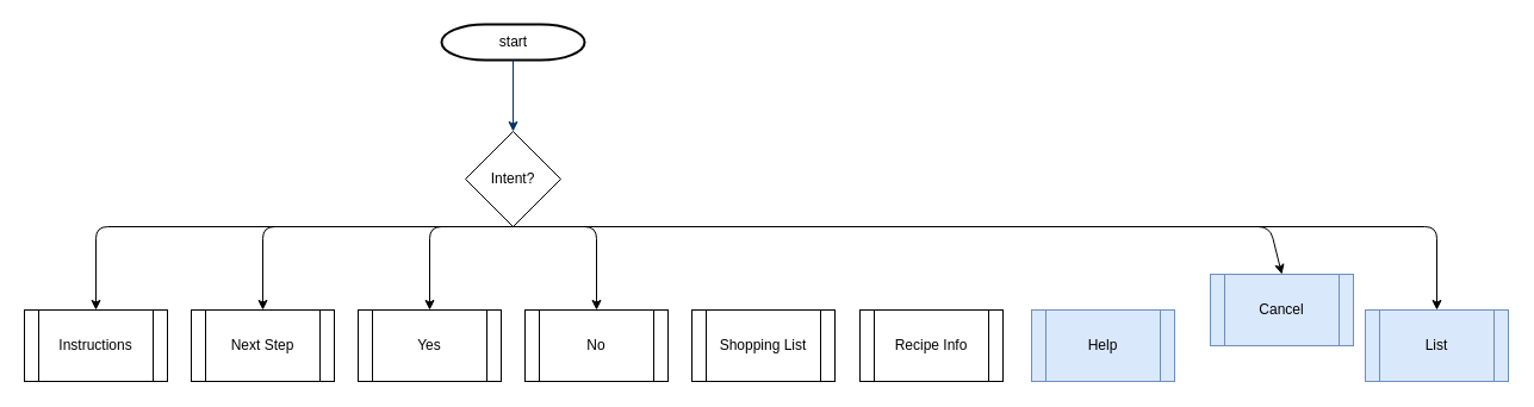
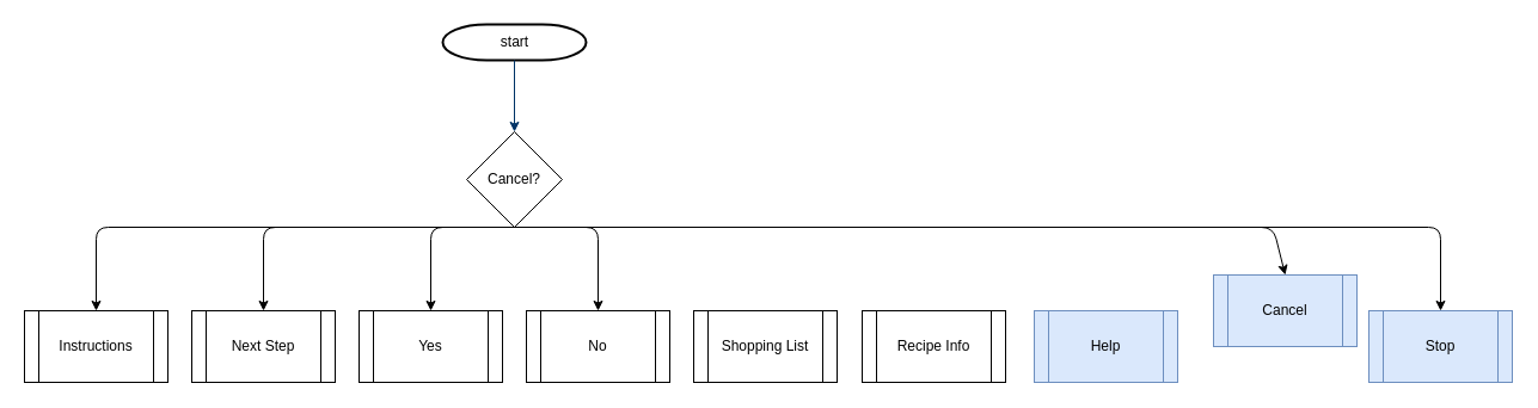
- <mxCell id="4" value="Intent?" style="rhombus;whiteSpace=wrap;html=1;" vertex="1" parent="1"><mxGeometry x="390" y="110" width="80" height="80" as="geometry" /></mxCell>
+ <mxCell id="4" value="Cancel?" style="rhombus;whiteSpace=wrap;html=1;" vertex="1" parent="1"><mxGeometry x="390" y="110" width="80" height="80" as="geometry" /></mxCell>
- <mxCell id="11" value="List" style="shape=process;whiteSpace=wrap;html=1;backgroundOutline=1;fillColor=#dae8fc;strokeColor=#6c8ebf;" vertex="1" parent="1"><mxGeometry x="1145" y="260" width="120" height="60" as="geometry" /></mxCell>
+ <mxCell id="11" value="Stop" style="shape=process;whiteSpace=wrap;html=1;backgroundOutline=1;fillColor=#dae8fc;strokeColor=#6c8ebf;" vertex="1" parent="1"><mxGeometry x="1145" y="260" width="120" height="60" as="geometry" /></mxCell>
